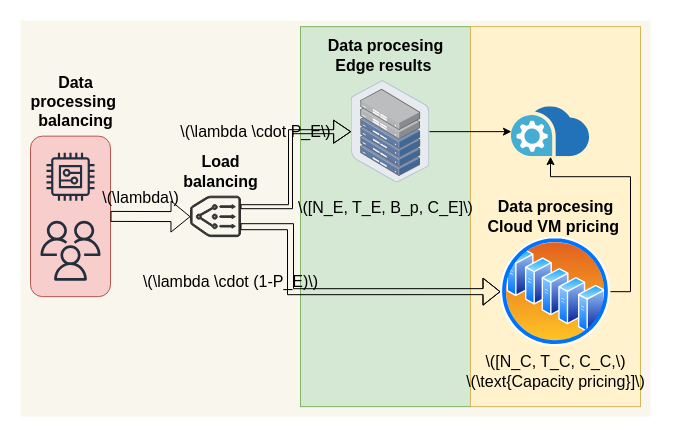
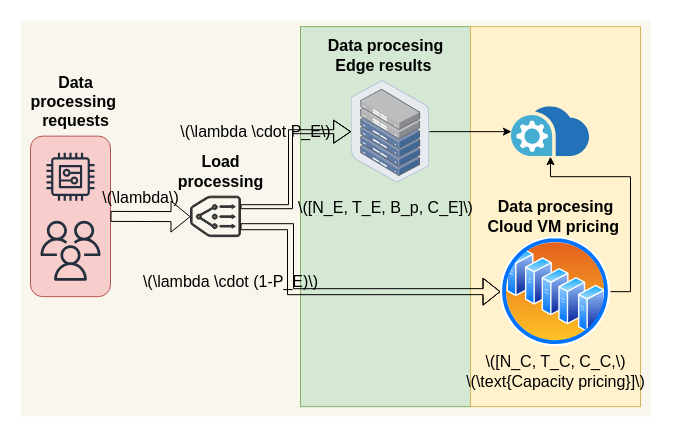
- <mxCell id="7" value="Data &lt;br&gt;processing&amp;nbsp;&lt;br&gt;balancing" style="text;html=1;align=center;verticalAlign=middle;resizable=0;points=[];autosize=1;strokeColor=none;fillColor=none;fontSize=16;fontStyle=1" vertex="1" parent="2"><mxGeometry y="45.65" width="110" height="70" as="geometry" /></mxCell>
+ <mxCell id="7" value="Data &lt;br&gt;processing&amp;nbsp;&lt;br&gt;requests" style="text;html=1;align=center;verticalAlign=middle;resizable=0;points=[];autosize=1;strokeColor=none;fillColor=none;fontSize=16;fontStyle=1" vertex="1" parent="2"><mxGeometry y="45.65" width="110" height="70" as="geometry" /></mxCell>
- <mxCell id="11" value="Load&lt;br&gt;balancing" style="text;html=1;align=center;verticalAlign=middle;resizable=0;points=[];autosize=1;strokeColor=none;fillColor=none;fontSize=16;fontStyle=1" vertex="1" parent="2"><mxGeometry x="150" y="125.65" width="100" height="50" as="geometry" /></mxCell>
+ <mxCell id="11" value="Load&lt;br&gt;processing" style="text;html=1;align=center;verticalAlign=middle;resizable=0;points=[];autosize=1;strokeColor=none;fillColor=none;fontSize=16;fontStyle=1" vertex="1" parent="2"><mxGeometry x="150" y="125.65" width="100" height="50" as="geometry" /></mxCell>
